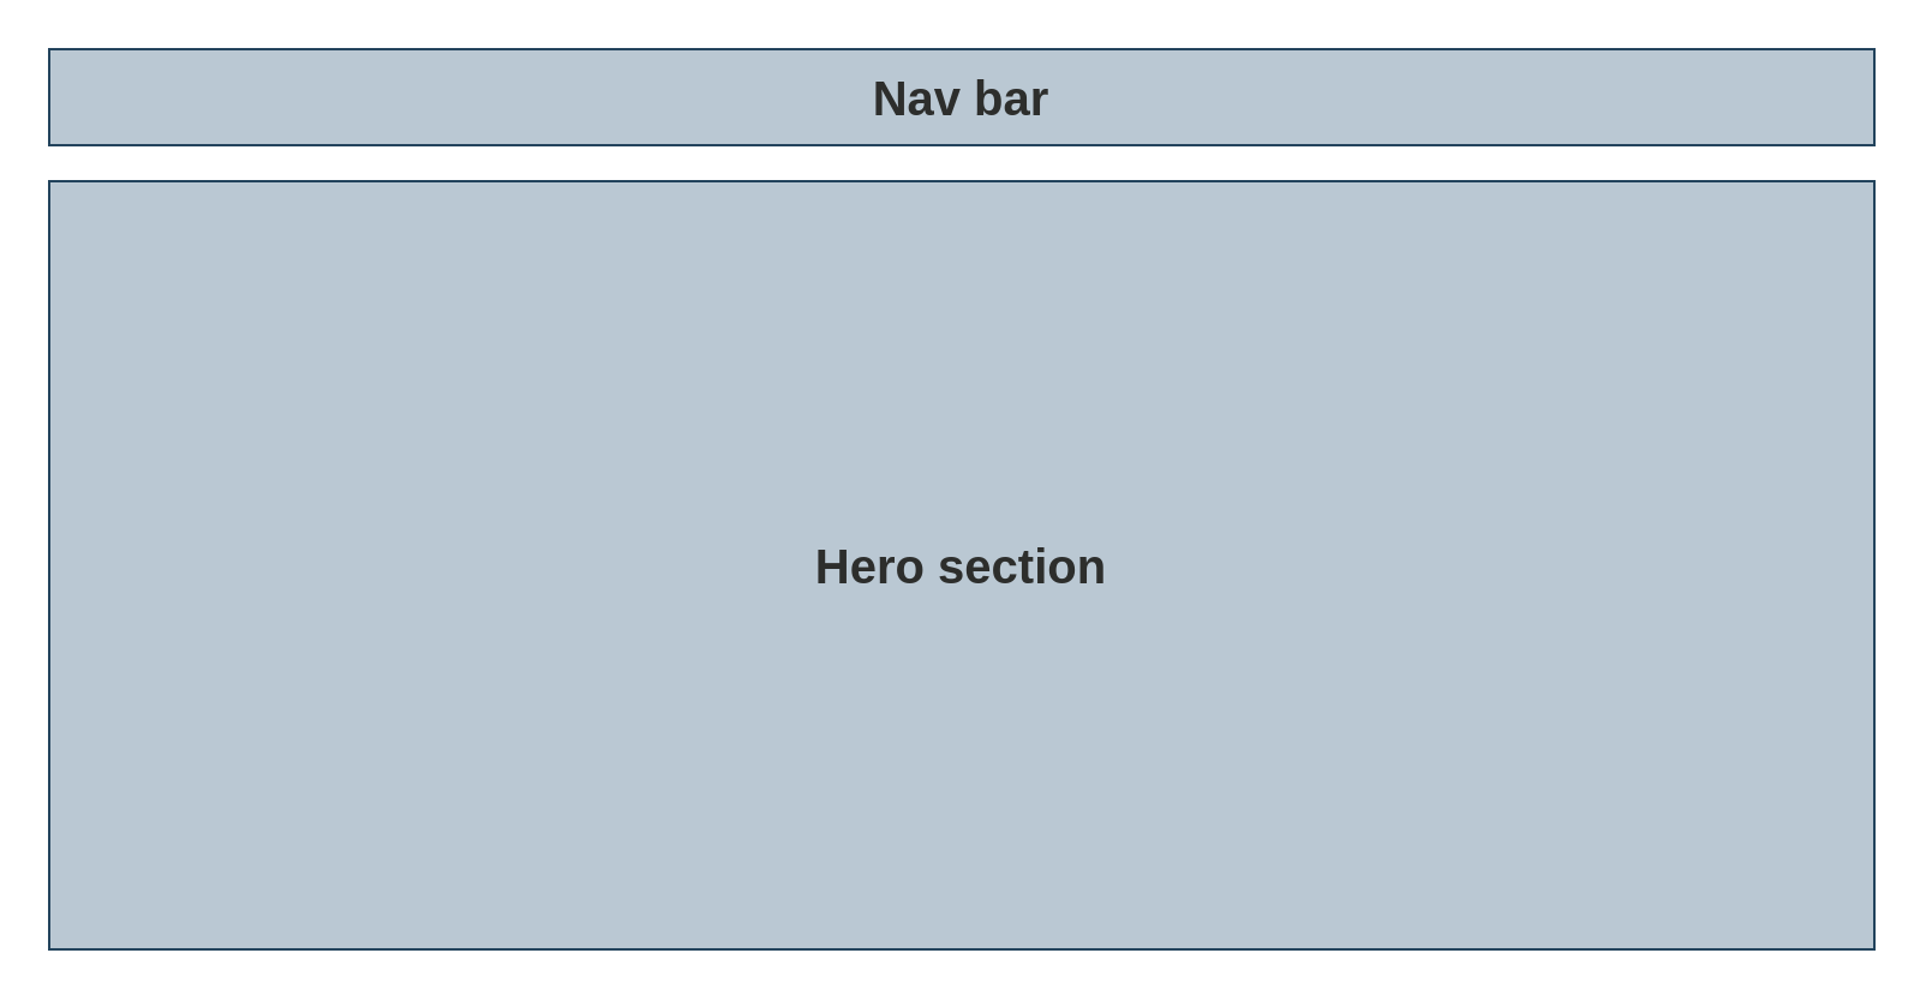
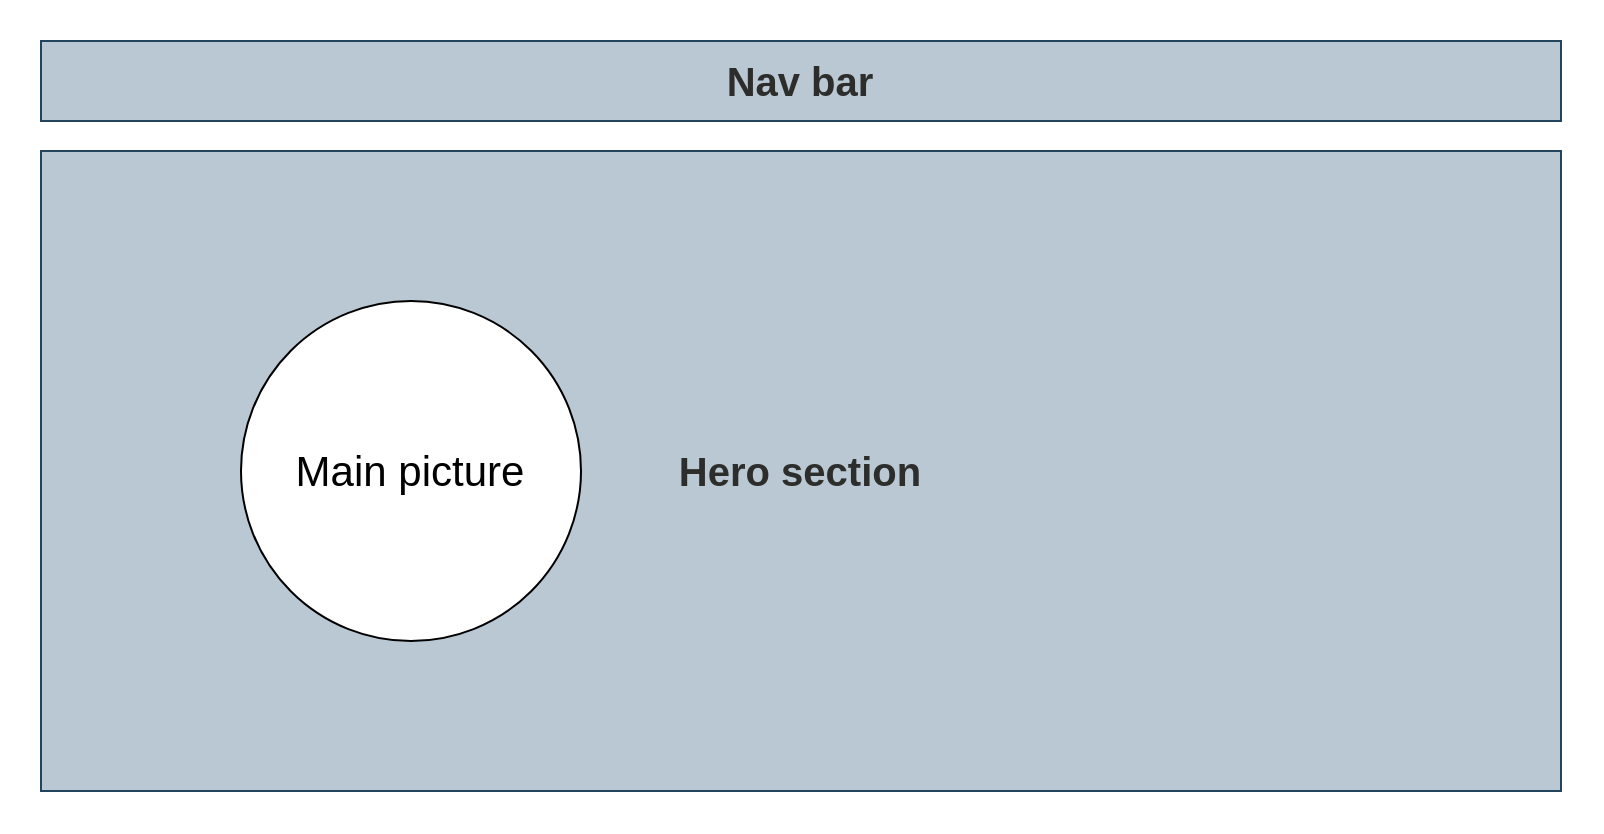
+ <mxCell id="4" value="&lt;font style=&quot;font-size: 21px&quot;&gt;Main picture&lt;/font&gt;" style="ellipse;whiteSpace=wrap;html=1;" vertex="1" parent="1"><mxGeometry x="120" y="150" width="170" height="170" as="geometry" /></mxCell>
